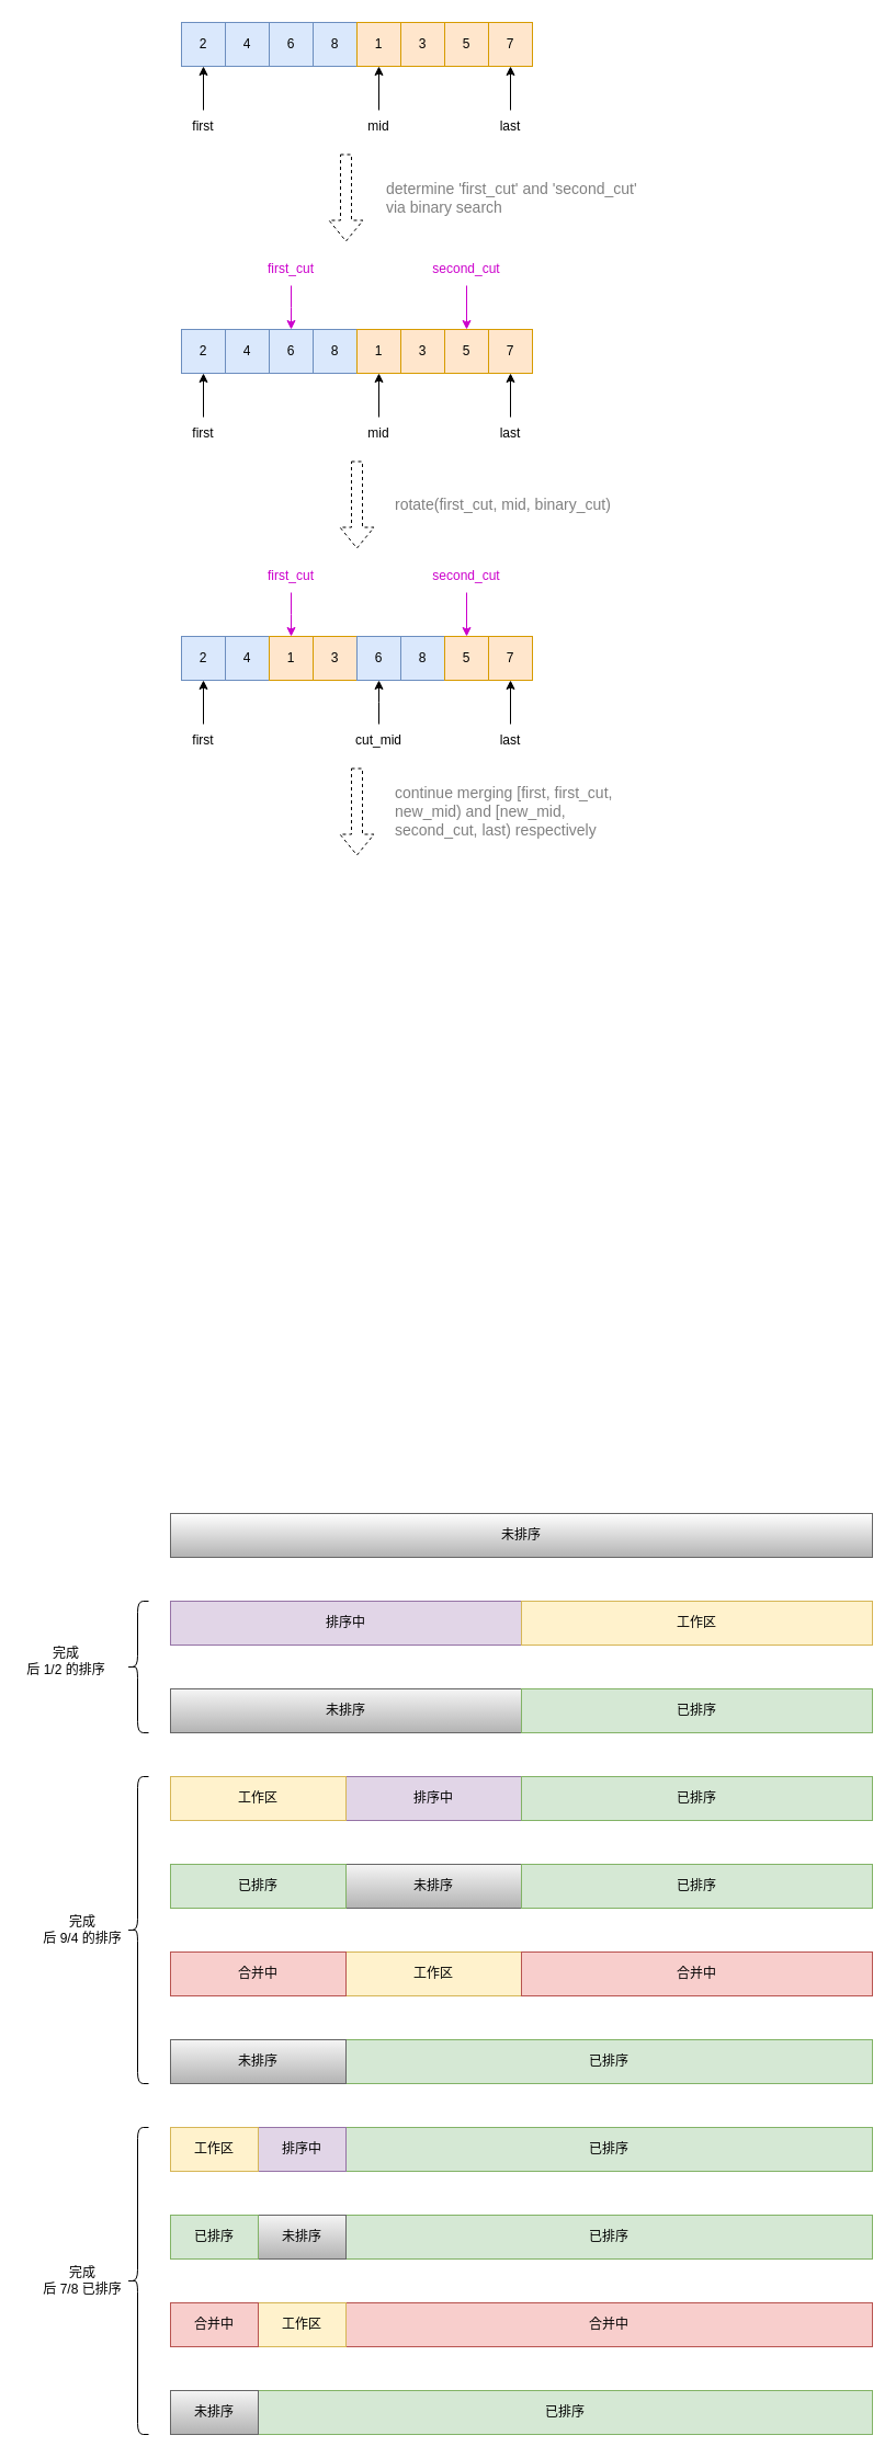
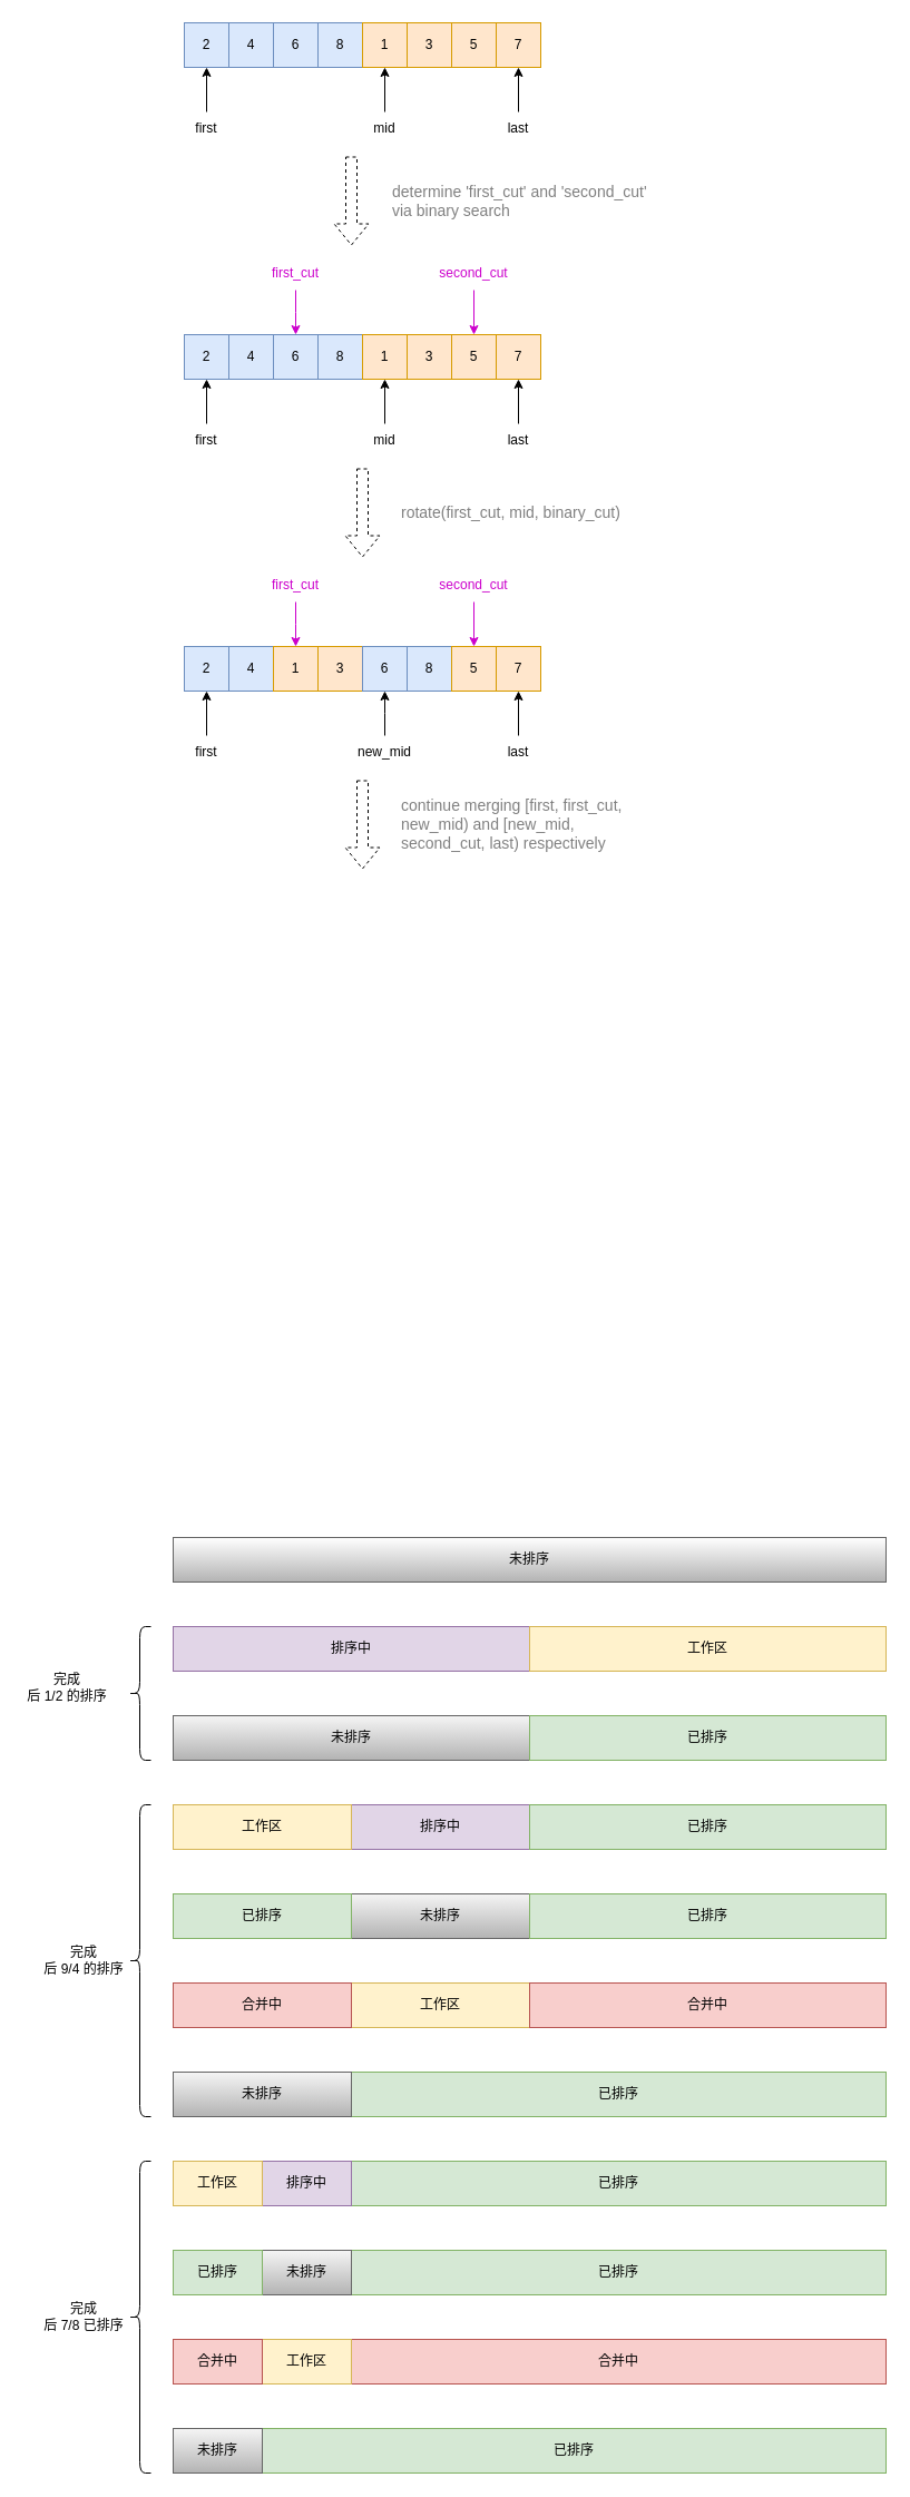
- <mxCell id="45" value="cut_mid" style="text;html=1;align=center;verticalAlign=middle;whiteSpace=wrap;rounded=0;" parent="1" vertex="1"><mxGeometry x="315" y="660" width="60" height="30" as="geometry" /></mxCell>
+ <mxCell id="45" value="new_mid" style="text;html=1;align=center;verticalAlign=middle;whiteSpace=wrap;rounded=0;" parent="1" vertex="1"><mxGeometry x="315" y="660" width="60" height="30" as="geometry" /></mxCell>
